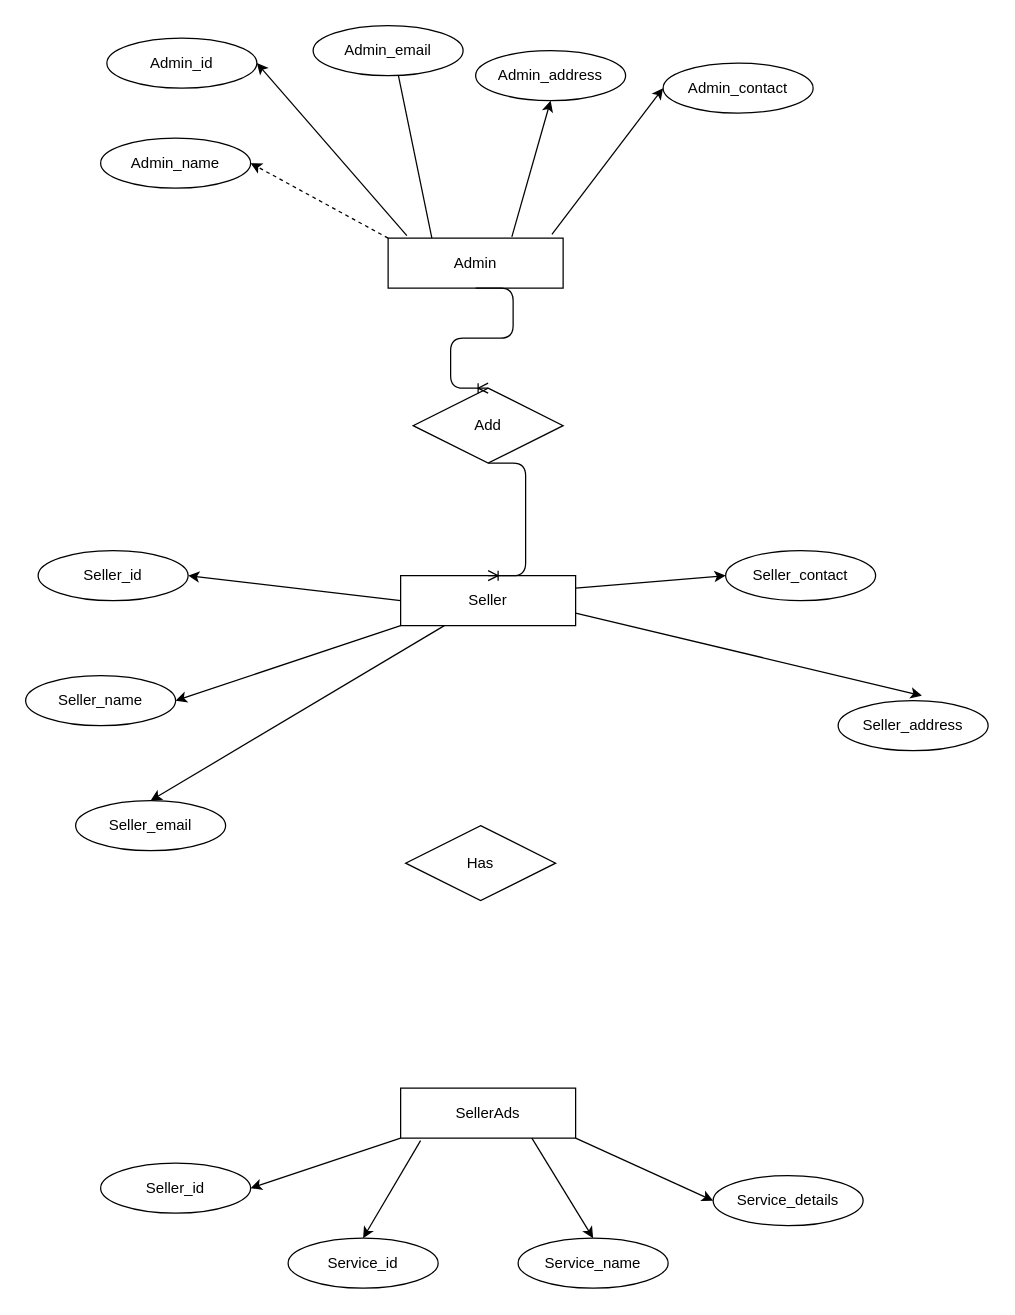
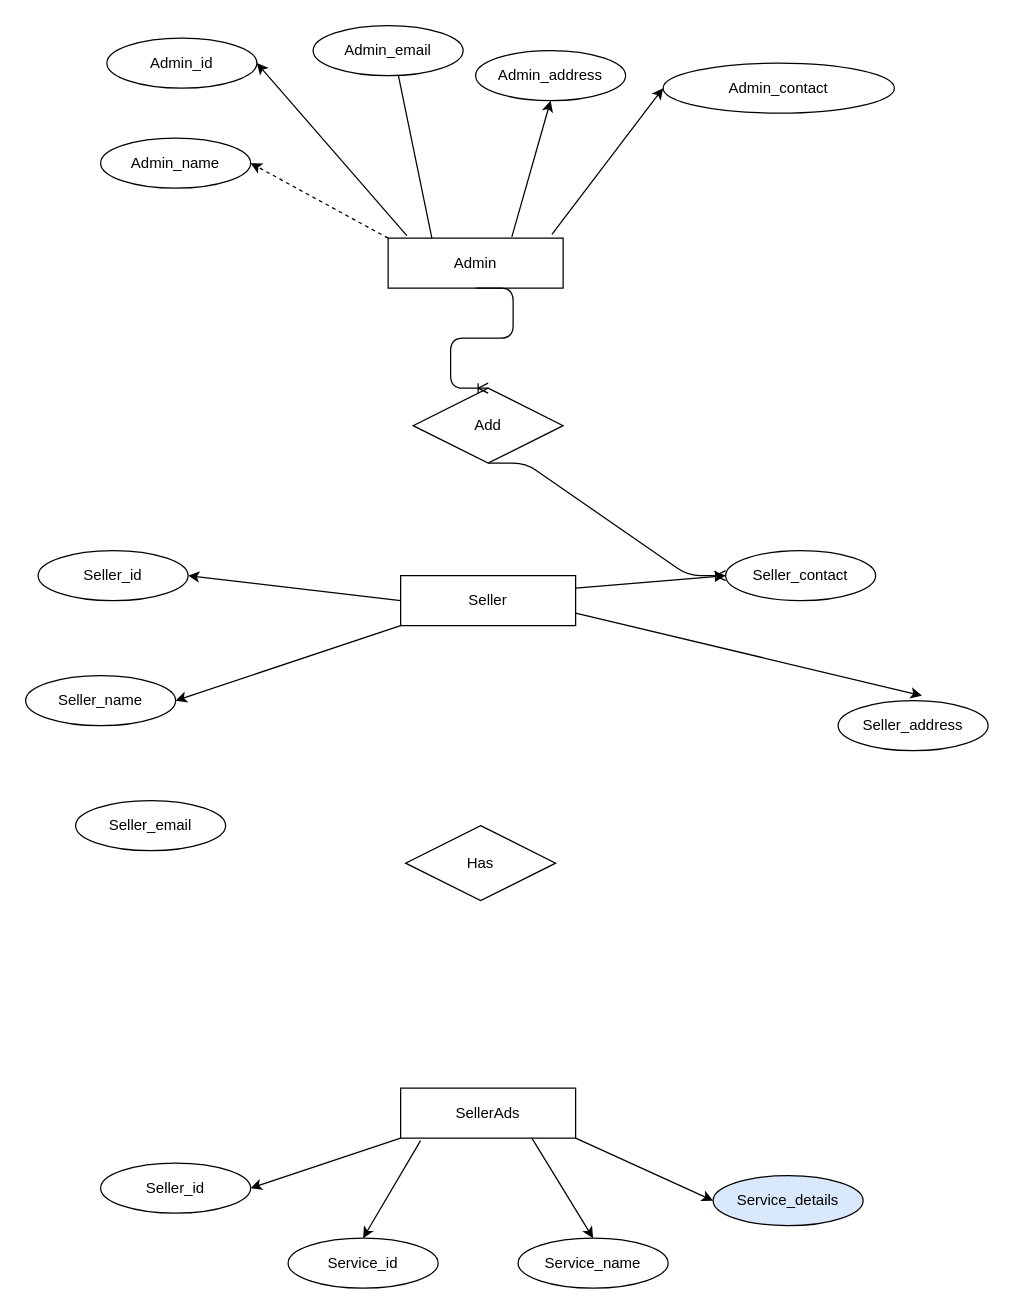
- <mxCell id="8" value="Admin_contact" style="ellipse;whiteSpace=wrap;html=1;" vertex="1" parent="1"><mxGeometry x="530" y="50" width="120" height="40" as="geometry" /></mxCell>
+ <mxCell id="8" value="Admin_contact" style="ellipse;whiteSpace=wrap;html=1;" vertex="1" parent="1"><mxGeometry x="530" y="50" width="185" height="40" as="geometry" /></mxCell>
- <mxCell id="33" value="" style="edgeStyle=entityRelationEdgeStyle;fontSize=12;html=1;endArrow=ERoneToMany;exitX=0.5;exitY=1;exitDx=0;exitDy=0;entryX=0.5;entryY=0;entryDx=0;entryDy=0;" edge="1" parent="1" source="34" target="13"><mxGeometry width="100" height="100" relative="1" as="geometry"><mxPoint x="330" y="770" as="sourcePoint" /><mxPoint x="430" y="670" as="targetPoint" /></mxGeometry></mxCell>
+ <mxCell id="33" value="" style="edgeStyle=entityRelationEdgeStyle;fontSize=12;html=1;endArrow=ERoneToMany;exitX=0.5;exitY=1;exitDx=0;exitDy=0;" edge="1" parent="1" source="34" target="19"><mxGeometry width="100" height="100" relative="1" as="geometry"><mxPoint x="330" y="770" as="sourcePoint" /><mxPoint x="430" y="670" as="targetPoint" /></mxGeometry></mxCell>
- <mxCell id="16" value="" style="endArrow=classic;html=1;exitX=0.25;exitY=1;exitDx=0;exitDy=0;entryX=0.5;entryY=0;entryDx=0;entryDy=0;" edge="1" parent="1" source="13" target="22"><mxGeometry width="50" height="50" relative="1" as="geometry"><mxPoint x="340" y="730" as="sourcePoint" /><mxPoint x="230" y="820" as="targetPoint" /></mxGeometry></mxCell>
- <mxCell id="29" value="Service_details" style="ellipse;whiteSpace=wrap;html=1;" vertex="1" parent="1"><mxGeometry x="570" y="940" width="120" height="40" as="geometry" /></mxCell>
+ <mxCell id="29" value="Service_details" style="ellipse;whiteSpace=wrap;html=1;fillColor=#dae8fc;" vertex="1" parent="1"><mxGeometry x="570" y="940" width="120" height="40" as="geometry" /></mxCell>
